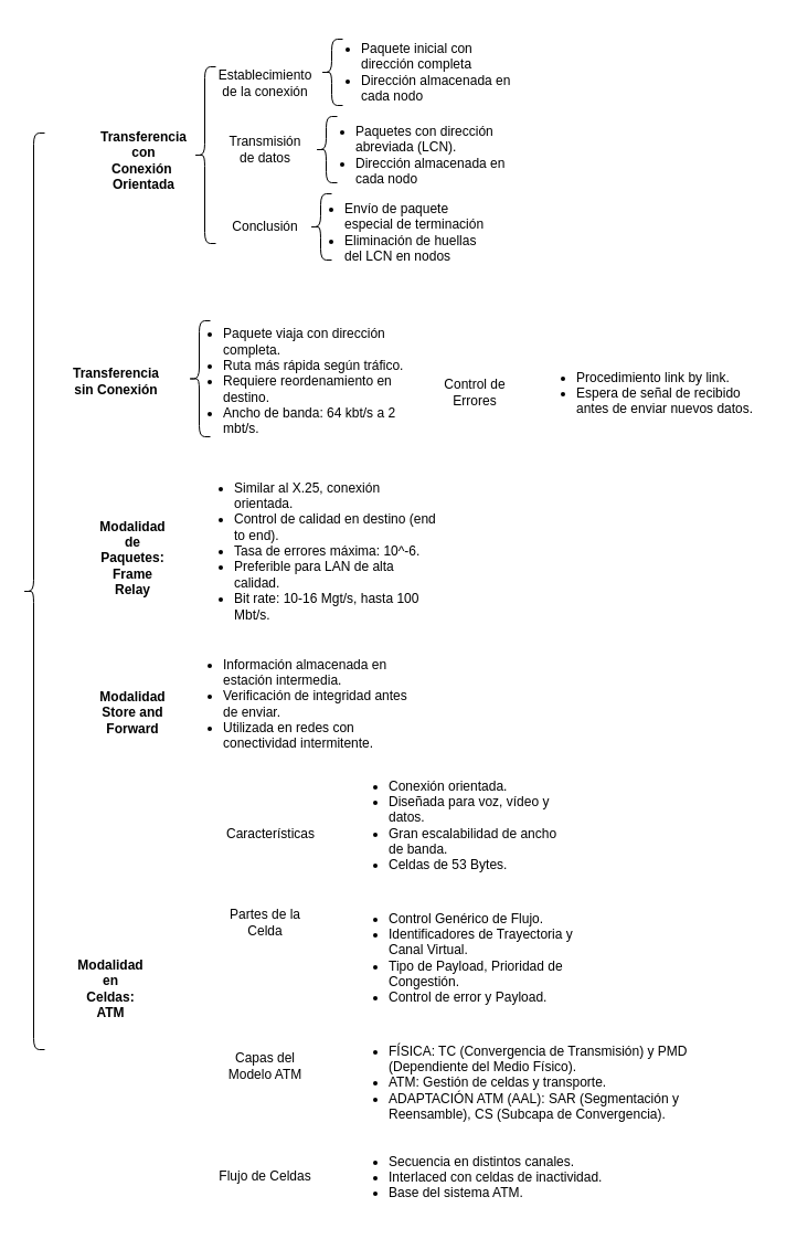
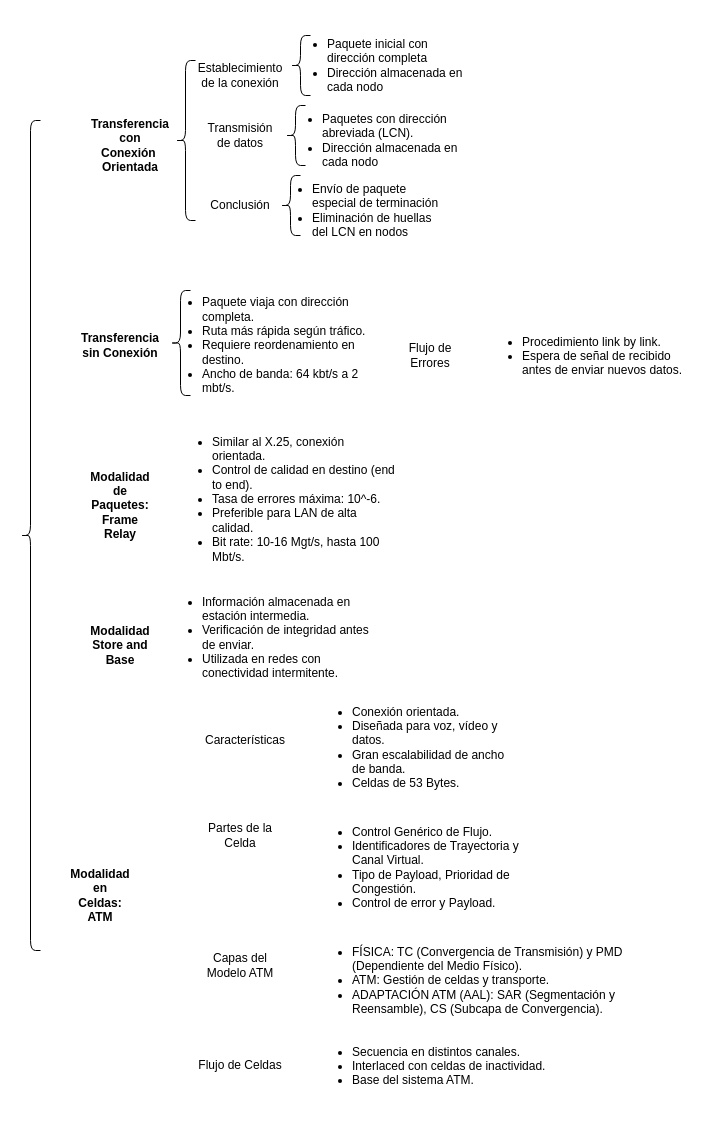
- <mxCell id="3" value="Transferencia sin Conexión" style="text;html=1;strokeColor=none;fillColor=none;align=center;verticalAlign=middle;whiteSpace=wrap;rounded=0;fontStyle=1" vertex="1" parent="1"><mxGeometry x="75" y="330" width="60" height="30" as="geometry" /></mxCell>
+ <mxCell id="3" value="Transferencia sin Conexión" style="text;html=1;strokeColor=none;fillColor=none;align=center;verticalAlign=middle;whiteSpace=wrap;rounded=0;fontStyle=1" vertex="1" parent="1"><mxGeometry x="90" y="330" width="60" height="30" as="geometry" /></mxCell>
- <mxCell id="14" value="Control de Errores" style="text;html=1;strokeColor=none;fillColor=none;align=center;verticalAlign=middle;whiteSpace=wrap;rounded=0;" vertex="1" parent="1"><mxGeometry x="400" y="340" width="60" height="30" as="geometry" /></mxCell>
+ <mxCell id="14" value="Flujo de Errores" style="text;html=1;strokeColor=none;fillColor=none;align=center;verticalAlign=middle;whiteSpace=wrap;rounded=0;" vertex="1" parent="1"><mxGeometry x="400" y="340" width="60" height="30" as="geometry" /></mxCell>
- <mxCell id="5" value="Modalidad Store and Forward" style="text;html=1;strokeColor=none;fillColor=none;align=center;verticalAlign=middle;whiteSpace=wrap;rounded=0;fontStyle=1" vertex="1" parent="1"><mxGeometry x="90" y="630" width="60" height="30" as="geometry" /></mxCell>
+ <mxCell id="5" value="Modalidad Store and Base" style="text;html=1;strokeColor=none;fillColor=none;align=center;verticalAlign=middle;whiteSpace=wrap;rounded=0;fontStyle=1" vertex="1" parent="1"><mxGeometry x="90" y="630" width="60" height="30" as="geometry" /></mxCell>
- <mxCell id="18" value="Características" style="text;html=1;strokeColor=none;fillColor=none;align=center;verticalAlign=middle;whiteSpace=wrap;rounded=0;" vertex="1" parent="1"><mxGeometry x="200" y="740" width="90" height="30" as="geometry" /></mxCell>
+ <mxCell id="18" value="Características" style="text;html=1;strokeColor=none;fillColor=none;align=center;verticalAlign=middle;whiteSpace=wrap;rounded=0;" vertex="1" parent="1"><mxGeometry x="200" y="725" width="90" height="30" as="geometry" /></mxCell>
